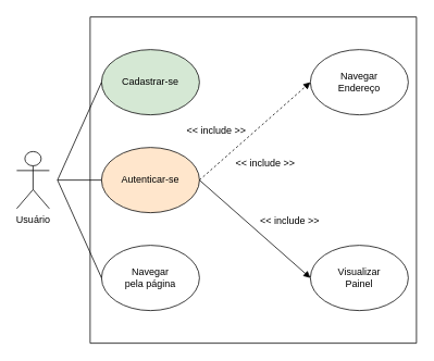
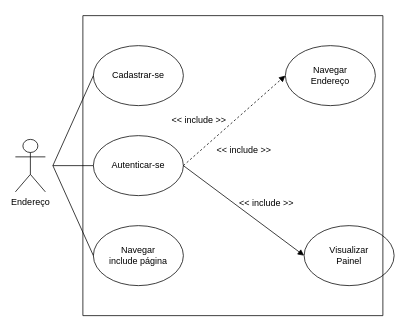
- <mxCell id="3" value="Cadastrar-se" style="ellipse;whiteSpace=wrap;html=1;fillColor=#d5e8d4;" vertex="1" parent="1"><mxGeometry x="124" y="60" width="120" height="80" as="geometry" /></mxCell>
+ <mxCell id="3" value="Cadastrar-se" style="ellipse;whiteSpace=wrap;html=1;" vertex="1" parent="1"><mxGeometry x="124" y="60" width="120" height="80" as="geometry" /></mxCell>
- <mxCell id="5" value="Autenticar-se" style="ellipse;whiteSpace=wrap;html=1;fillColor=#ffe6cc;" vertex="1" parent="1"><mxGeometry x="124" y="180" width="120" height="80" as="geometry" /></mxCell>
+ <mxCell id="5" value="Autenticar-se" style="ellipse;whiteSpace=wrap;html=1;" vertex="1" parent="1"><mxGeometry x="124" y="180" width="120" height="80" as="geometry" /></mxCell>
- <mxCell id="2" value="Usuário" style="shape=umlActor;verticalLabelPosition=bottom;labelBackgroundColor=#ffffff;verticalAlign=top;html=1;outlineConnect=0;" vertex="1" parent="1"><mxGeometry x="20" y="185" width="40" height="70" as="geometry" /></mxCell>
+ <mxCell id="2" value="Endereço" style="shape=umlActor;verticalLabelPosition=bottom;labelBackgroundColor=#ffffff;verticalAlign=top;html=1;outlineConnect=0;" vertex="1" parent="1"><mxGeometry x="20" y="185" width="40" height="70" as="geometry" /></mxCell>
- <mxCell id="12" value="Navegar &lt;br&gt;pela página" style="ellipse;whiteSpace=wrap;html=1;" vertex="1" parent="1"><mxGeometry x="124" y="300" width="120" height="80" as="geometry" /></mxCell>
+ <mxCell id="12" value="Navegar &lt;br&gt;include página" style="ellipse;whiteSpace=wrap;html=1;" vertex="1" parent="1"><mxGeometry x="124" y="300" width="120" height="80" as="geometry" /></mxCell>
- <mxCell id="6" value="Visualizar &lt;br&gt;Painel" style="ellipse;whiteSpace=wrap;html=1;" vertex="1" parent="1"><mxGeometry x="380" y="300" width="120" height="80" as="geometry" /></mxCell>
+ <mxCell id="6" value="Visualizar &lt;br&gt;Painel" style="ellipse;whiteSpace=wrap;html=1;" vertex="1" parent="1"><mxGeometry x="405" y="300" width="120" height="80" as="geometry" /></mxCell>
